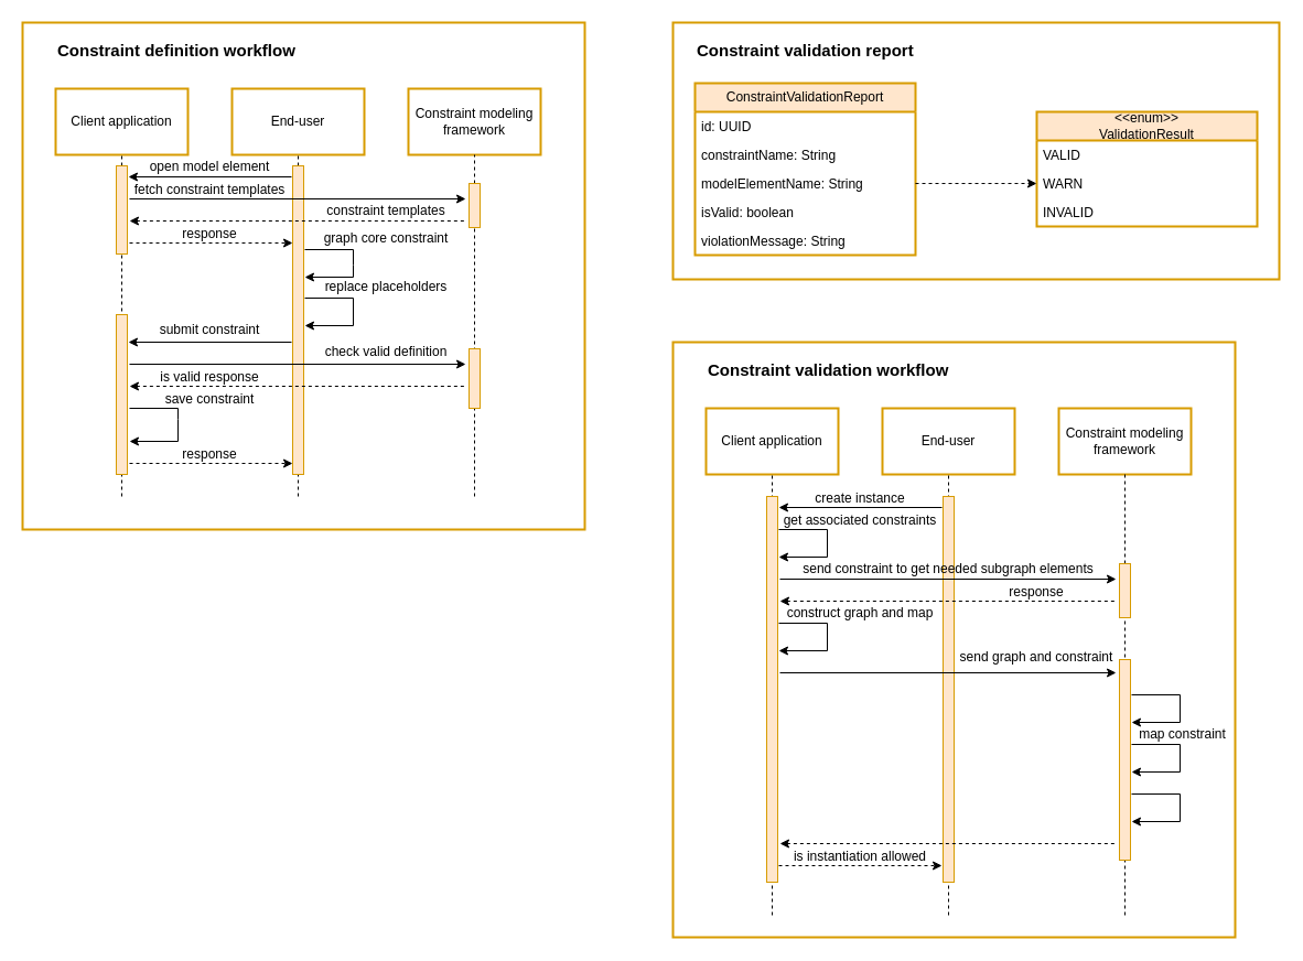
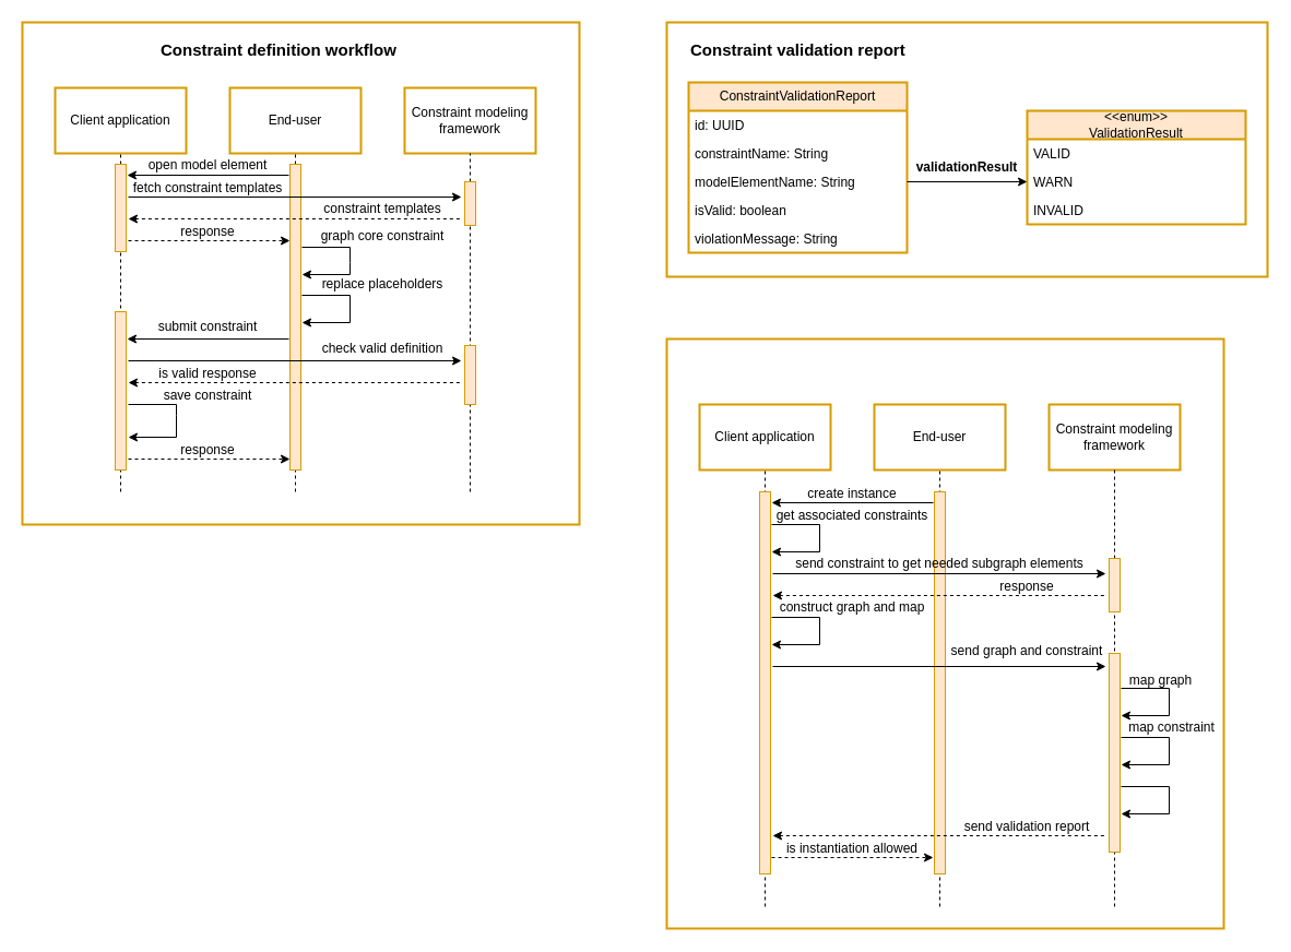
- <mxCell id="39" value="Constraint definition workflow" style="text;html=1;strokeColor=none;fillColor=none;align=left;verticalAlign=middle;whiteSpace=wrap;rounded=0;fontSize=15;fontStyle=1" vertex="1" parent="1"><mxGeometry x="50" y="30" width="240" height="30" as="geometry" /></mxCell>
+ <mxCell id="39" value="Constraint definition workflow" style="text;html=1;strokeColor=none;fillColor=none;align=left;verticalAlign=middle;whiteSpace=wrap;rounded=0;fontSize=15;fontStyle=1" vertex="1" parent="1"><mxGeometry x="145" y="30" width="240" height="30" as="geometry" /></mxCell>
+ <mxCell id="88" value="&lt;b&gt;validationResult&lt;/b&gt;" style="text;html=1;strokeColor=none;fillColor=none;align=center;verticalAlign=middle;whiteSpace=wrap;rounded=0;" vertex="1" parent="1"><mxGeometry x="830" y="138" width="110" height="30" as="geometry" /></mxCell>
- <mxCell id="86" style="edgeStyle=orthogonalEdgeStyle;rounded=0;orthogonalLoop=1;jettySize=auto;html=1;exitX=1;exitY=0.5;exitDx=0;exitDy=0;dashed=1;" edge="1" parent="1" source="79" target="84"><mxGeometry relative="1" as="geometry" /></mxCell>
+ <mxCell id="86" style="edgeStyle=orthogonalEdgeStyle;rounded=0;orthogonalLoop=1;jettySize=auto;html=1;exitX=1;exitY=0.5;exitDx=0;exitDy=0;" edge="1" parent="1" source="79" target="84"><mxGeometry relative="1" as="geometry" /></mxCell>
- <mxCell id="74" value="Constraint validation workflow" style="text;html=1;strokeColor=none;fillColor=none;align=left;verticalAlign=middle;whiteSpace=wrap;rounded=0;fontSize=15;fontStyle=1" vertex="1" parent="40"><mxGeometry x="30" y="10" width="240" height="30" as="geometry" /></mxCell>
+ <mxCell id="70" value="map graph" style="text;html=1;strokeColor=none;fillColor=none;align=center;verticalAlign=middle;whiteSpace=wrap;rounded=0;" vertex="1" parent="40"><mxGeometry x="415" y="298" width="75" height="30" as="geometry" /></mxCell>
+ <mxCell id="72" value="send validation report" style="text;html=1;strokeColor=none;fillColor=none;align=center;verticalAlign=middle;whiteSpace=wrap;rounded=0;" vertex="1" parent="40"><mxGeometry x="255" y="432" width="150" height="30" as="geometry" /></mxCell>
